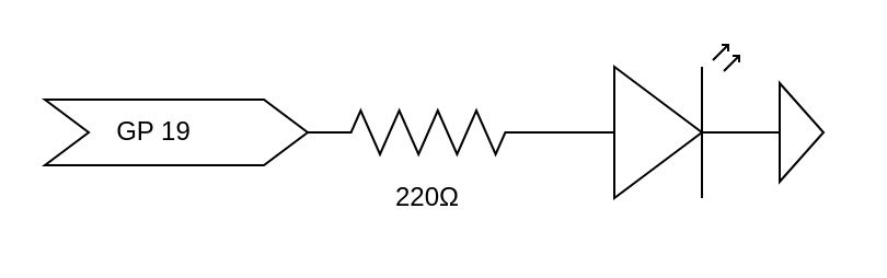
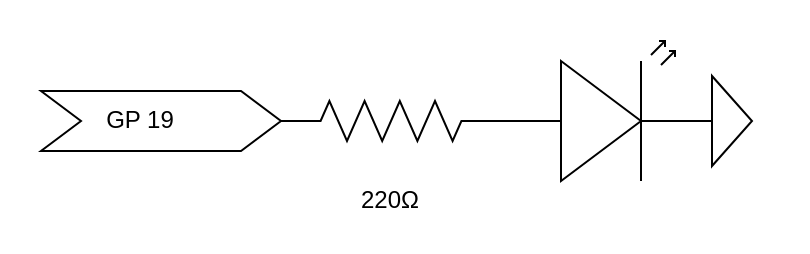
- <mxCell id="7" value="220Ω" style="text;html=1;strokeColor=none;fillColor=none;align=center;verticalAlign=middle;whiteSpace=wrap;rounded=0;" vertex="1" parent="1"><mxGeometry x="165" y="75" width="60" height="30" as="geometry" /></mxCell>
+ <mxCell id="7" value="220Ω" style="text;html=1;strokeColor=none;fillColor=none;align=center;verticalAlign=middle;whiteSpace=wrap;rounded=0;" vertex="1" parent="1"><mxGeometry x="165" y="85" width="60" height="30" as="geometry" /></mxCell>
